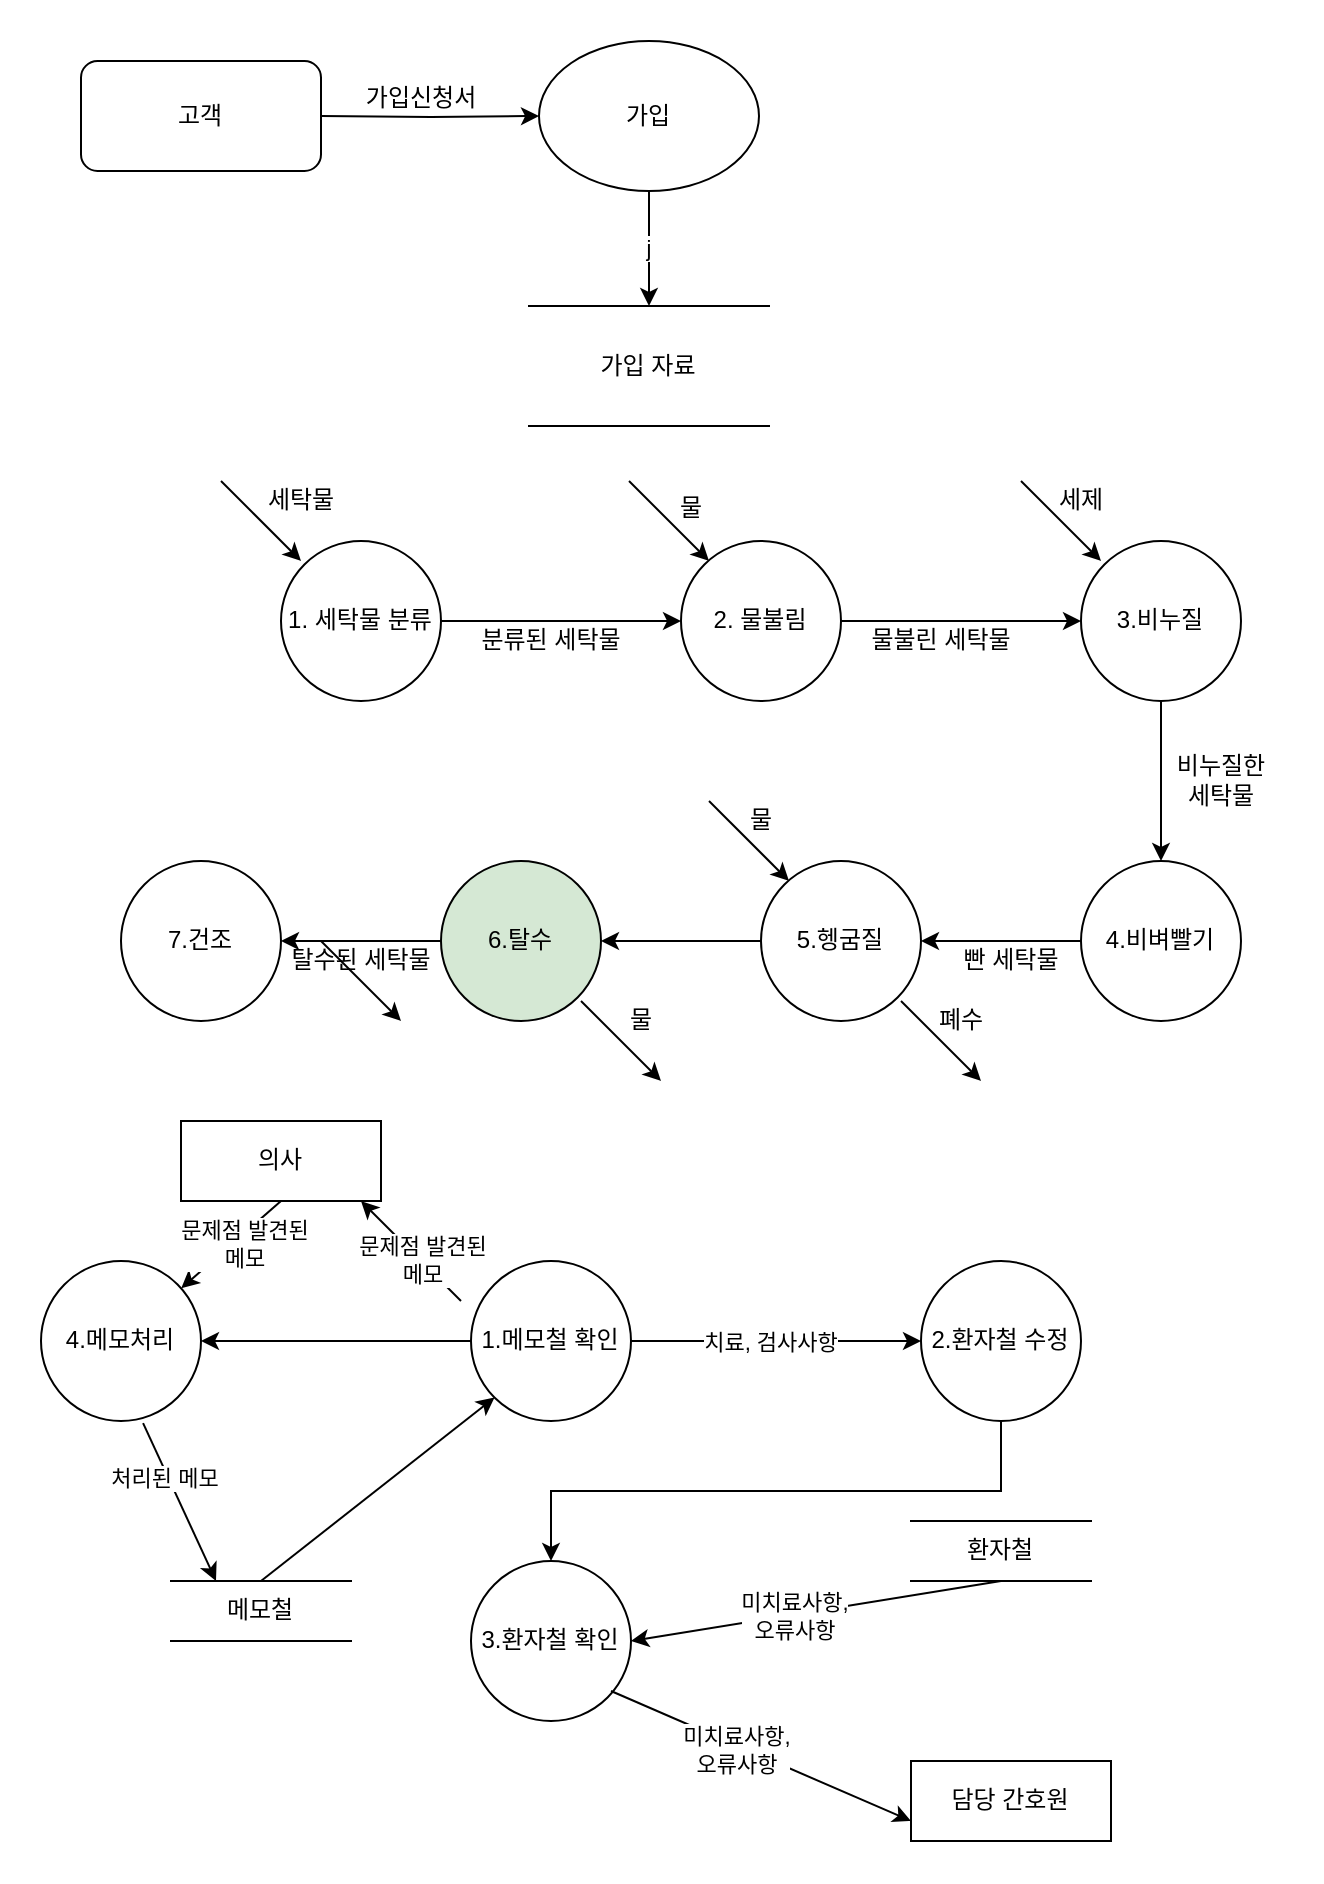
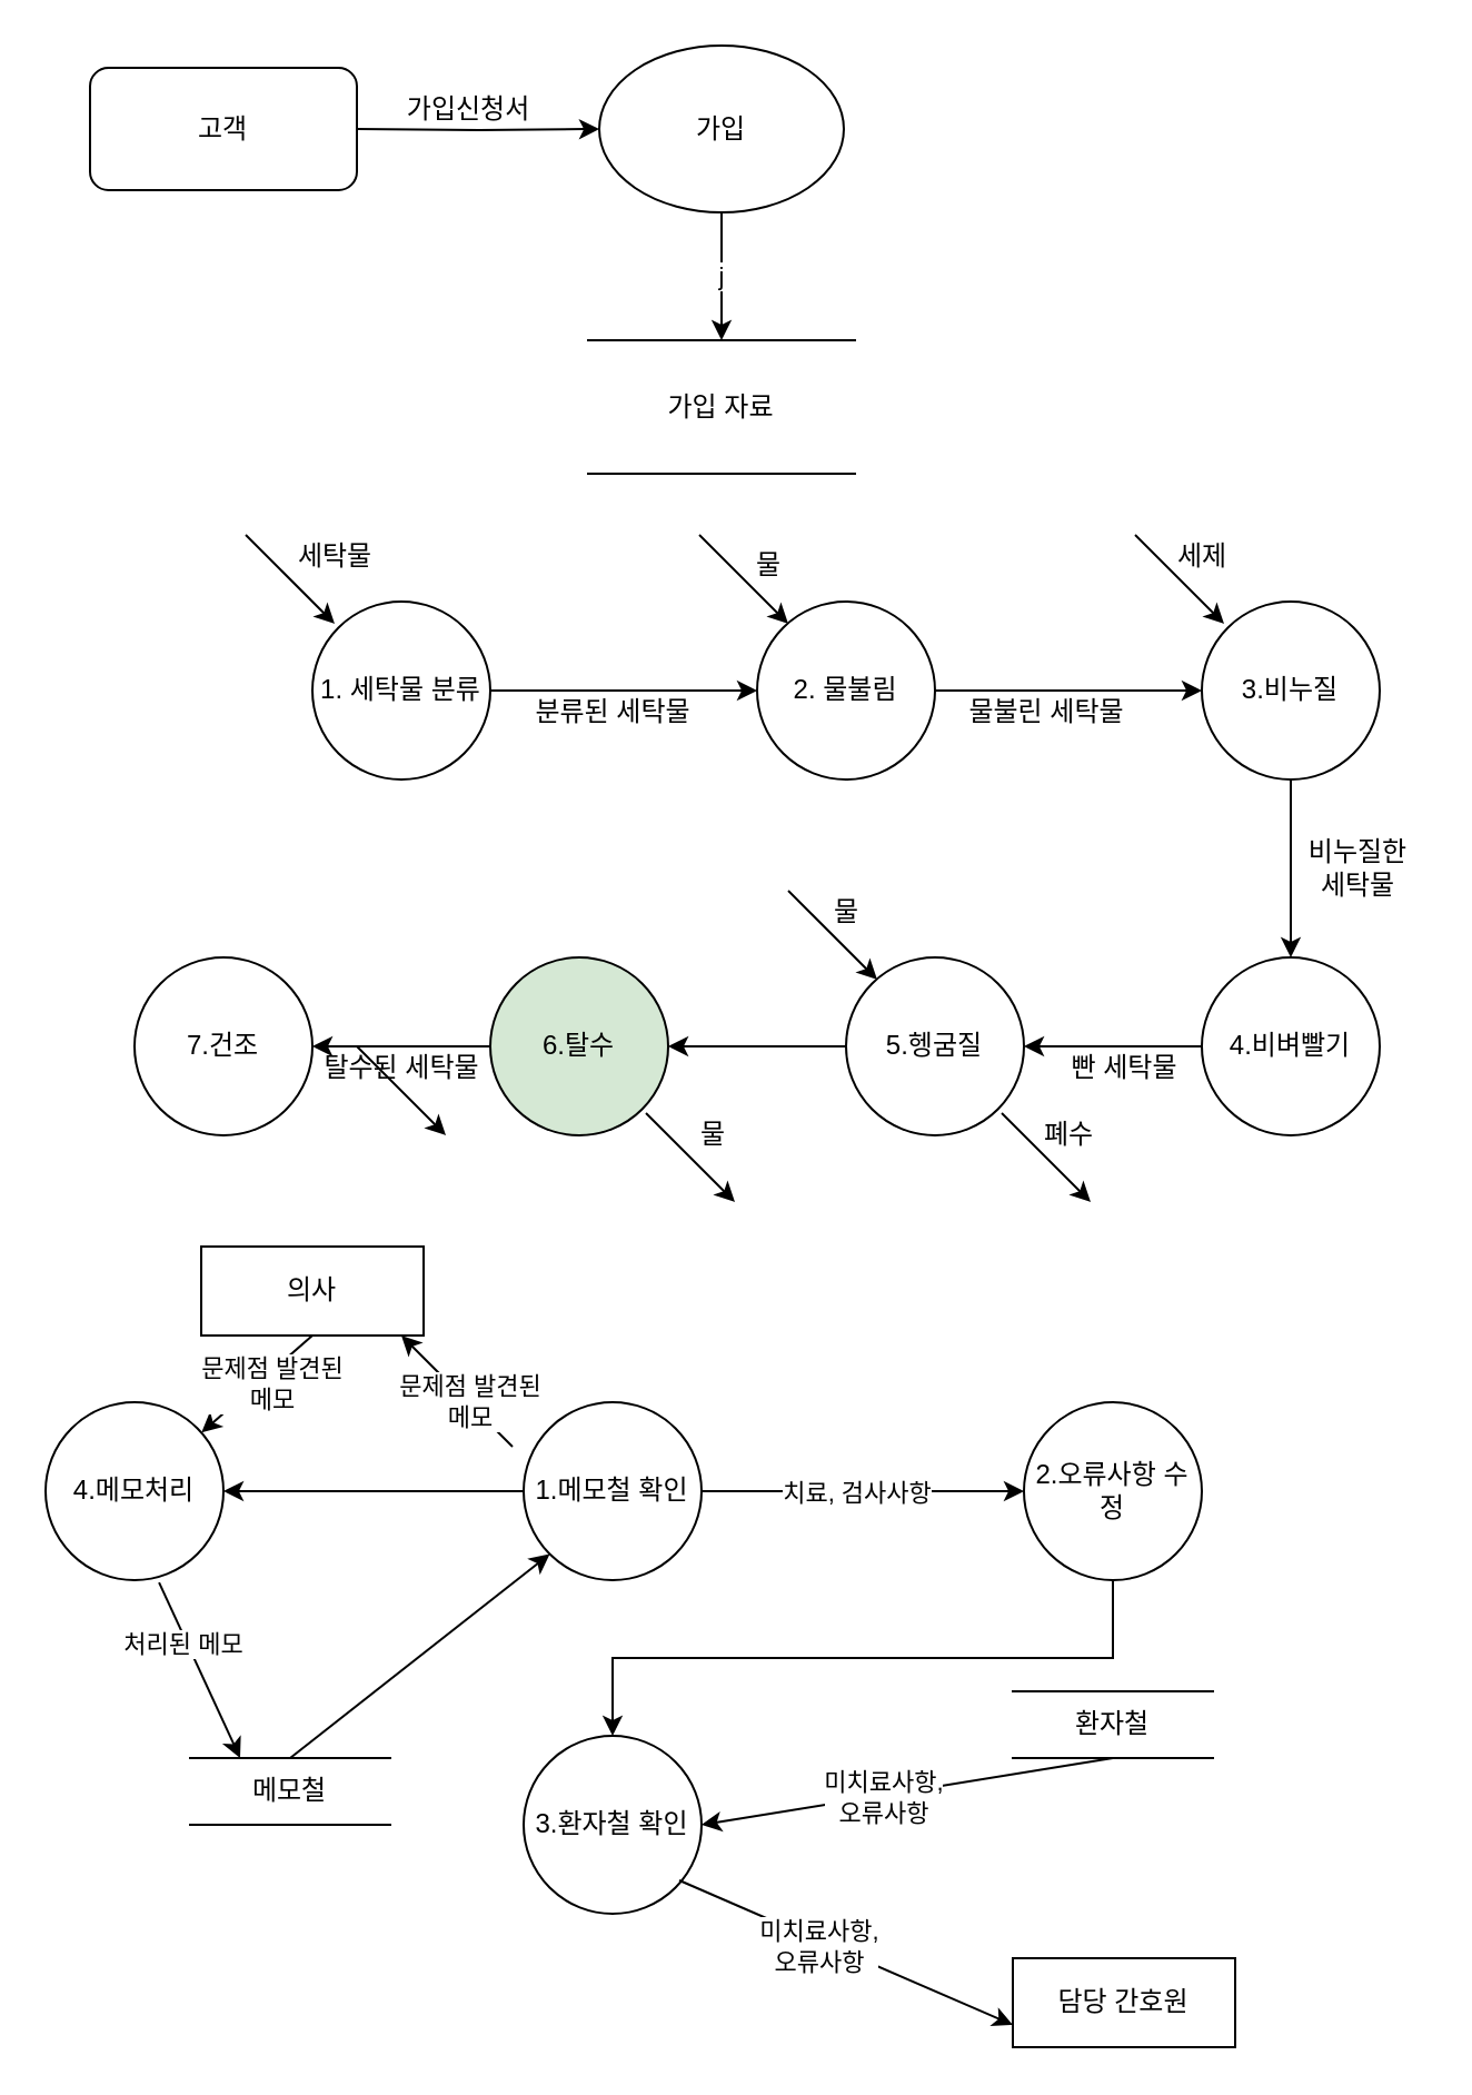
- <mxCell id="44" value="2.환자철 수정" style="ellipse;whiteSpace=wrap;html=1;aspect=fixed;" vertex="1" parent="1"><mxGeometry x="460" y="630" width="80" height="80" as="geometry" /></mxCell>
+ <mxCell id="44" value="2.오류사항 수정" style="ellipse;whiteSpace=wrap;html=1;aspect=fixed;" vertex="1" parent="1"><mxGeometry x="460" y="630" width="80" height="80" as="geometry" /></mxCell>
